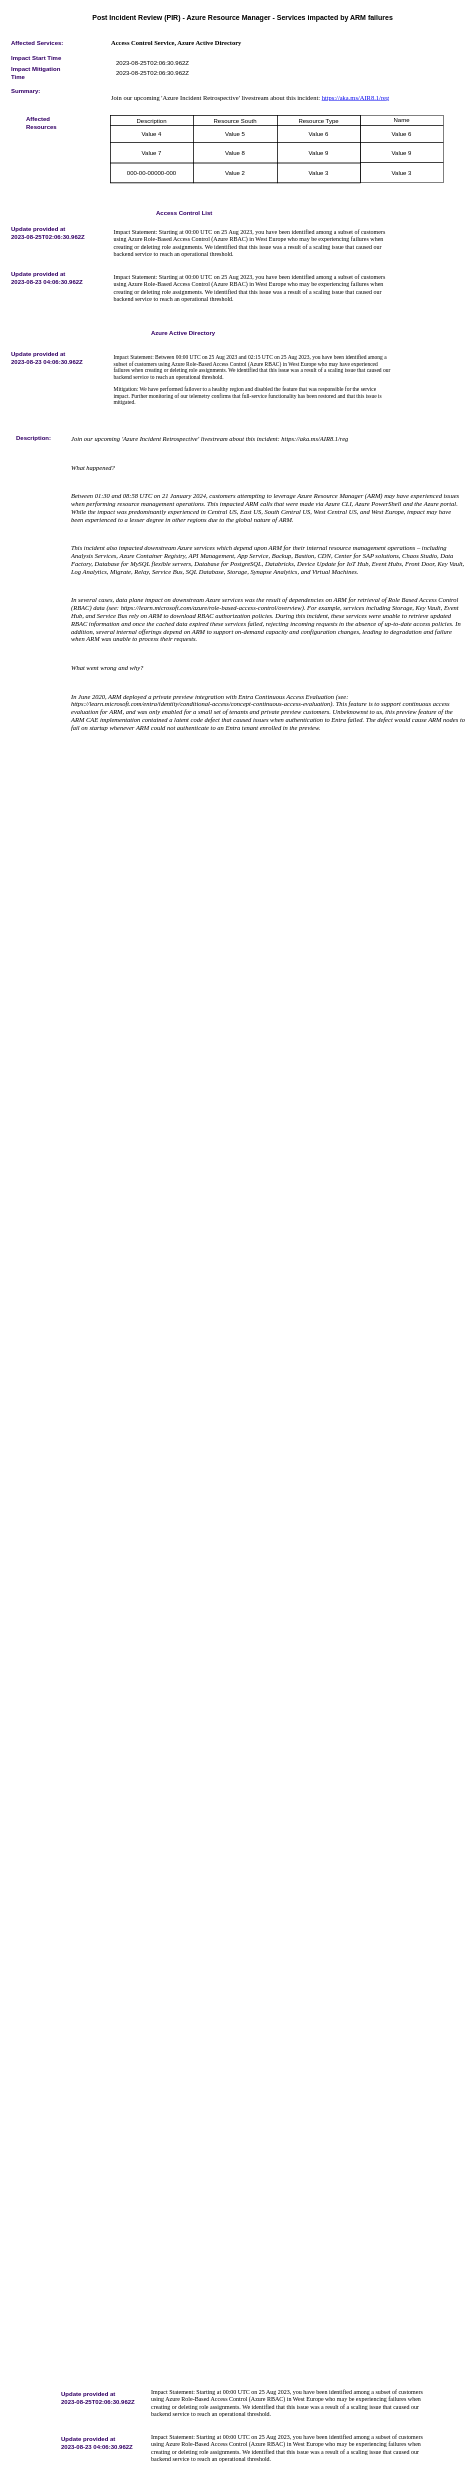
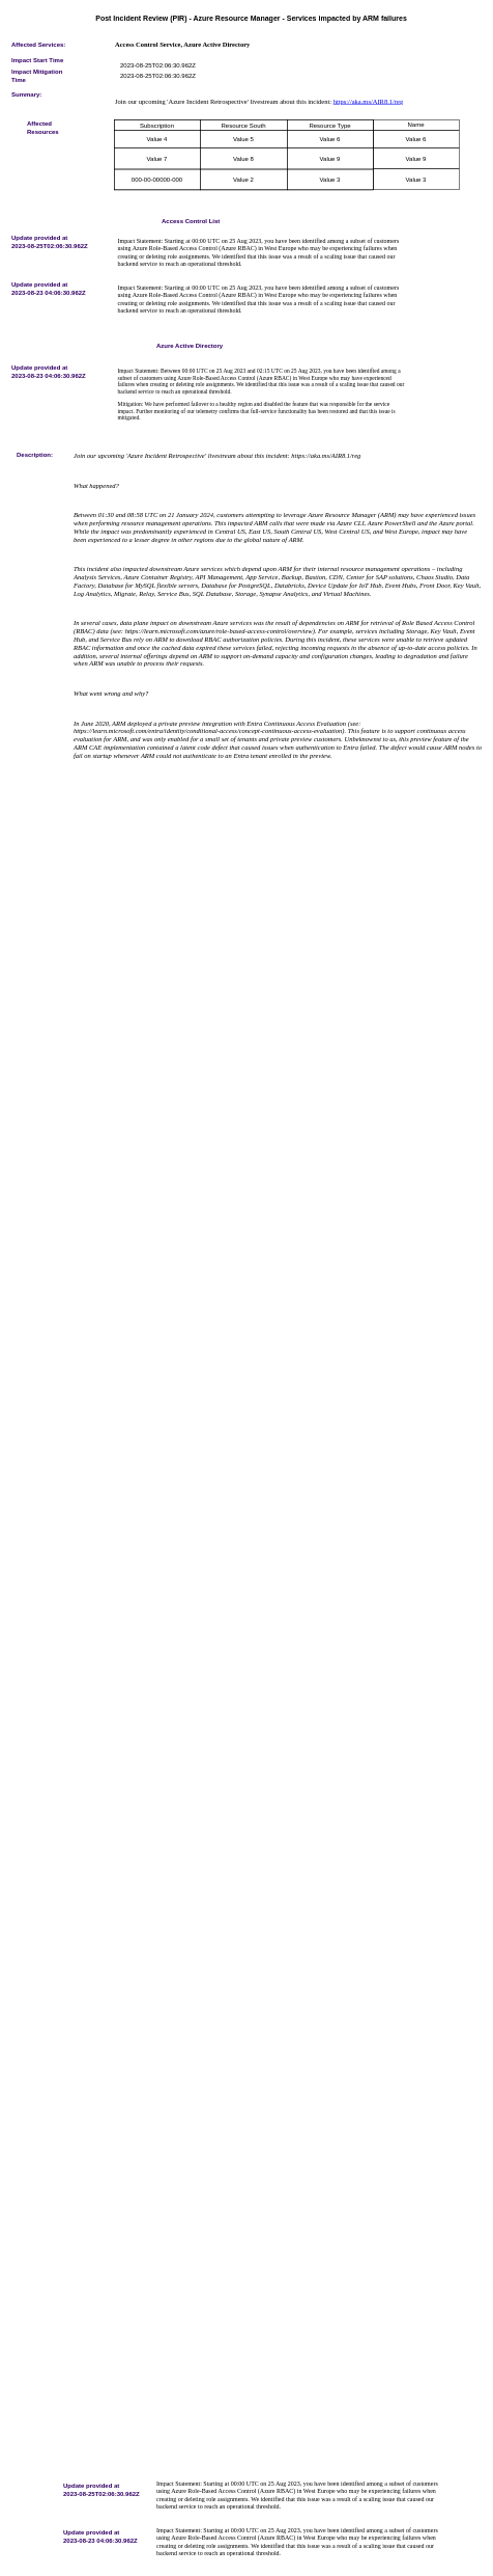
- <mxCell id="27" value="Description" style="connectable=0;recursiveResize=0;strokeColor=inherit;fillColor=none;align=center;whiteSpace=wrap;html=1;" parent="26" vertex="1"><mxGeometry width="166" height="20" as="geometry"><mxRectangle width="166" height="20" as="alternateBounds" /></mxGeometry></mxCell>
+ <mxCell id="27" value="Subscription" style="connectable=0;recursiveResize=0;strokeColor=inherit;fillColor=none;align=center;whiteSpace=wrap;html=1;" parent="26" vertex="1"><mxGeometry width="166" height="20" as="geometry"><mxRectangle width="166" height="20" as="alternateBounds" /></mxGeometry></mxCell>
